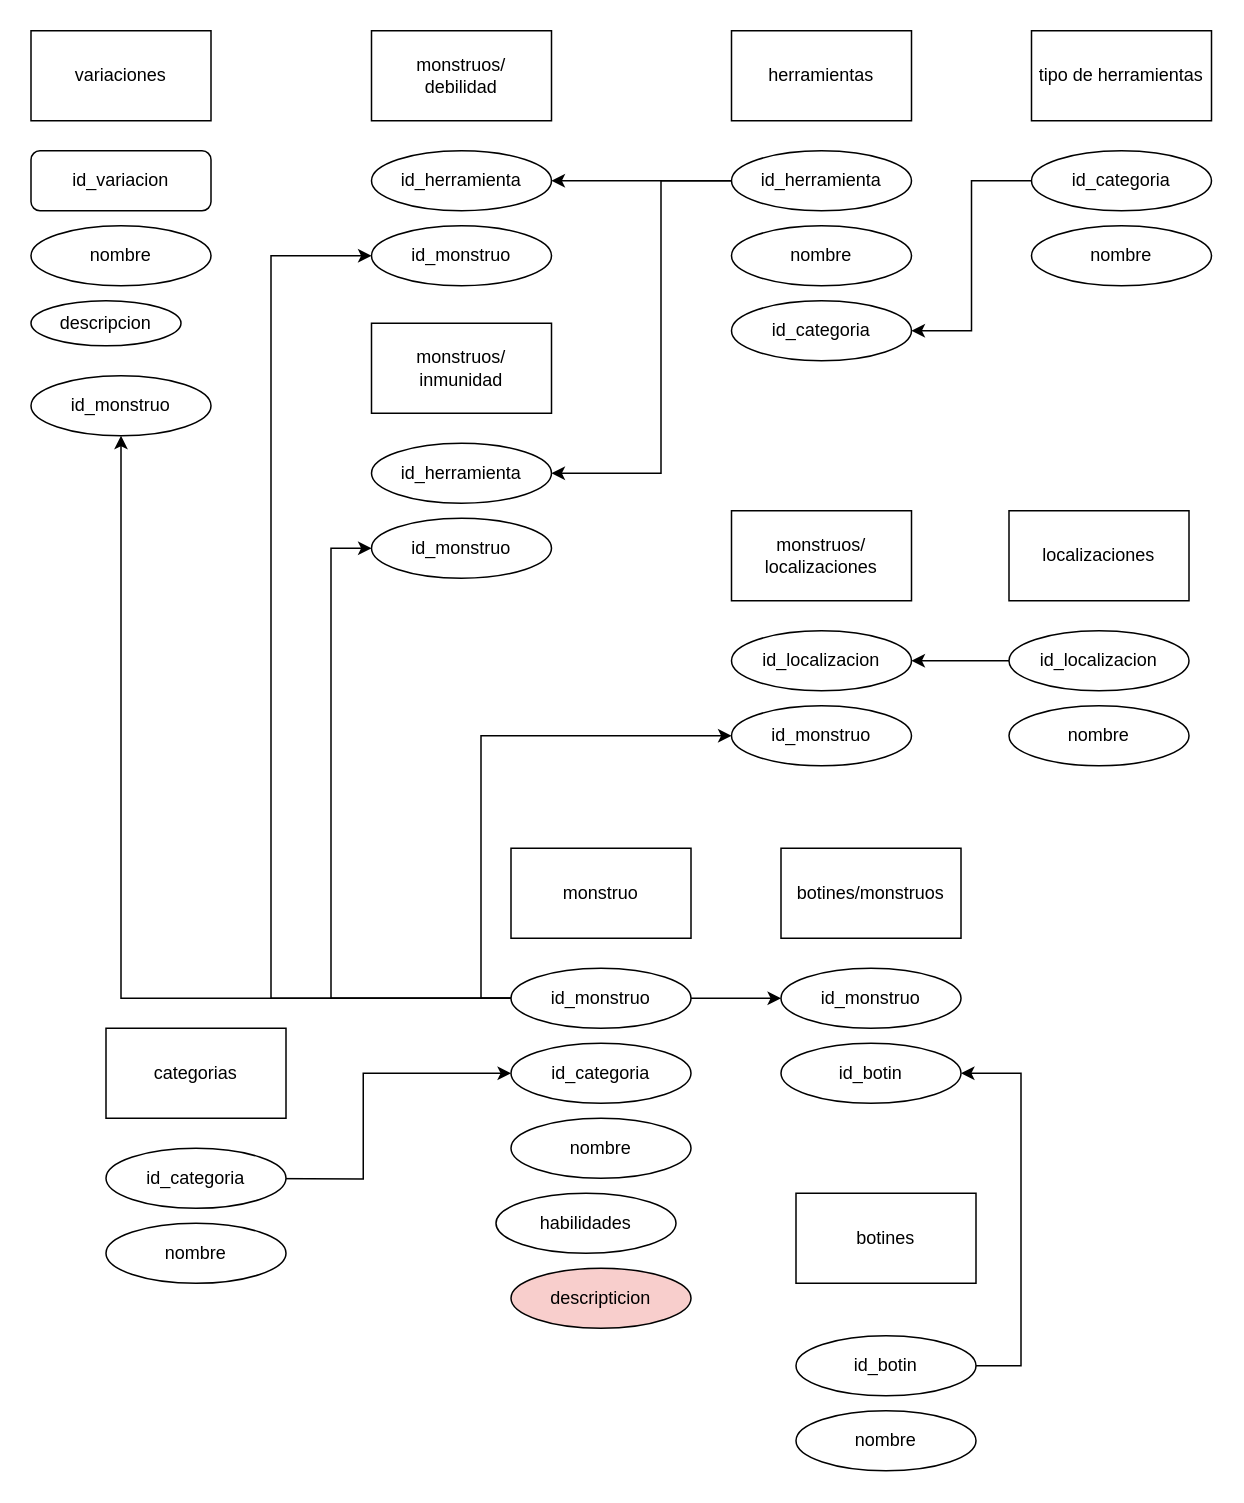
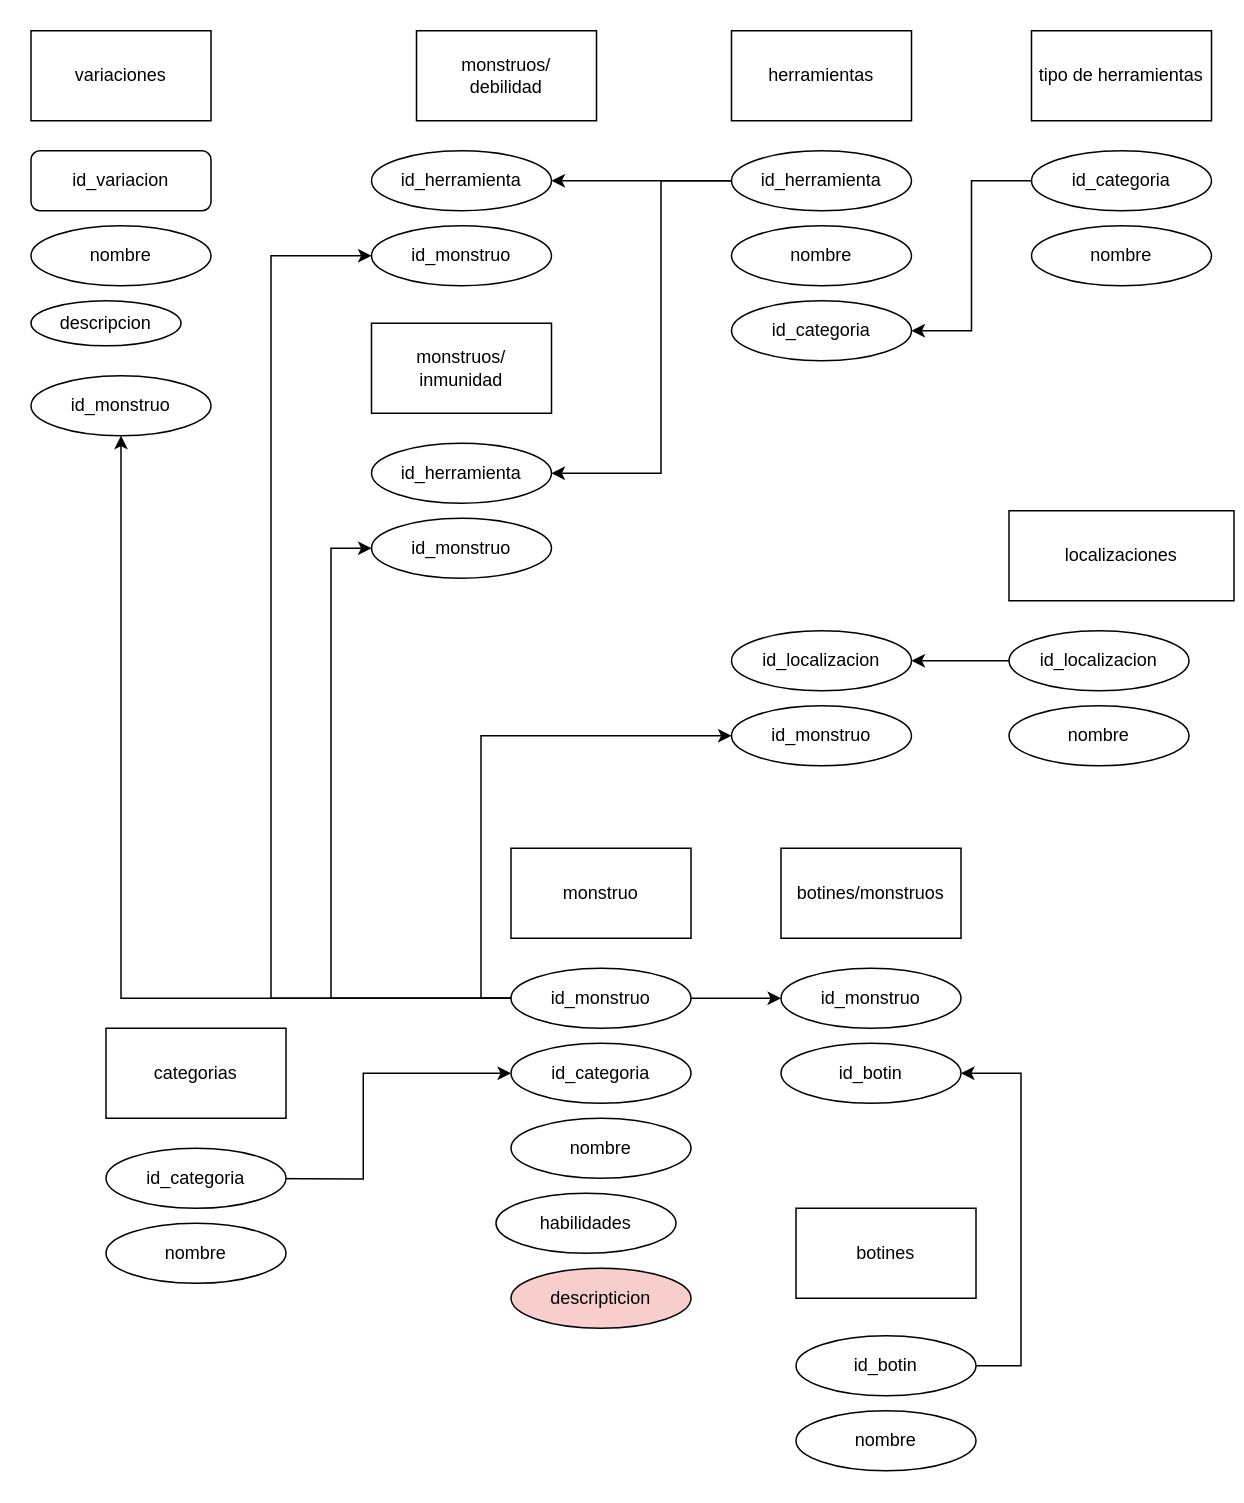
- <mxCell id="33" value="monstruos/&lt;div&gt;debilidad&lt;/div&gt;" style="rounded=0;whiteSpace=wrap;html=1;" parent="1" vertex="1"><mxGeometry x="247" y="20" width="120" height="60" as="geometry" /></mxCell>
+ <mxCell id="33" value="monstruos/&lt;div&gt;debilidad&lt;/div&gt;" style="rounded=0;whiteSpace=wrap;html=1;" parent="1" vertex="1"><mxGeometry x="277" y="20" width="120" height="60" as="geometry" /></mxCell>
- <mxCell id="46" value="monstruos/&lt;div&gt;localizaciones&lt;/div&gt;" style="rounded=0;whiteSpace=wrap;html=1;" parent="1" vertex="1"><mxGeometry x="487" y="340" width="120" height="60" as="geometry" /></mxCell>
- <mxCell id="14" value="localizaciones" style="rounded=0;whiteSpace=wrap;html=1;" parent="1" vertex="1"><mxGeometry x="672" y="340" width="120" height="60" as="geometry" /></mxCell>
+ <mxCell id="14" value="localizaciones" style="rounded=0;whiteSpace=wrap;html=1;" parent="1" vertex="1"><mxGeometry x="672" y="340" width="150" height="60" as="geometry" /></mxCell>
- <mxCell id="28" value="botines" style="rounded=0;whiteSpace=wrap;html=1;" parent="1" vertex="1"><mxGeometry x="530" y="795" width="120" height="60" as="geometry" /></mxCell>
+ <mxCell id="28" value="botines" style="rounded=0;whiteSpace=wrap;html=1;" parent="1" vertex="1"><mxGeometry x="530" y="805" width="120" height="60" as="geometry" /></mxCell>
